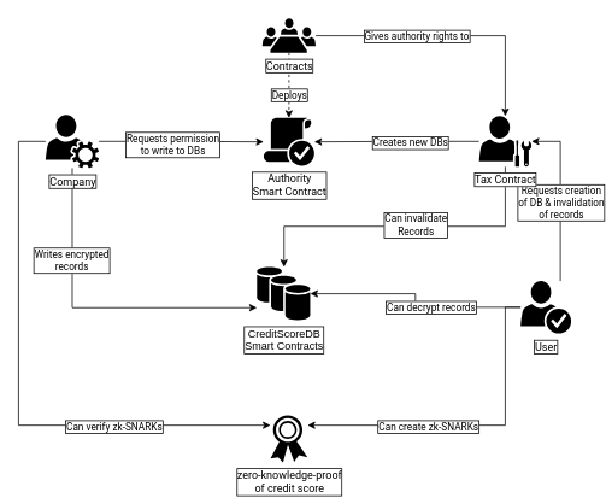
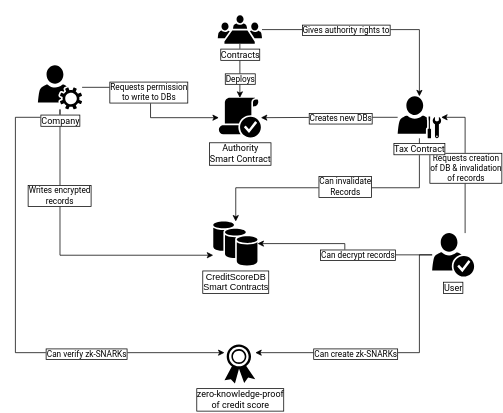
- <mxCell id="18" style="edgeStyle=orthogonalEdgeStyle;rounded=0;orthogonalLoop=1;jettySize=auto;html=1;dashed=1;" edge="1" parent="1" source="22" target="2"><mxGeometry relative="1" as="geometry" /></mxCell>
+ <mxCell id="18" style="edgeStyle=orthogonalEdgeStyle;rounded=0;orthogonalLoop=1;jettySize=auto;html=1;" edge="1" parent="1" source="22" target="2"><mxGeometry relative="1" as="geometry" /></mxCell>
- <mxCell id="10" value="Company" style="sketch=0;pointerEvents=1;shadow=0;dashed=0;html=1;strokeColor=none;fillColor=#000000;labelPosition=center;verticalLabelPosition=bottom;verticalAlign=top;outlineConnect=0;align=center;shape=mxgraph.office.services.user_services;fontFamily=Roboto;fontSource=https%3A%2F%2Ffonts.googleapis.com%2Fcss%3Ffamily%3DRoboto;spacingTop=0;spacingBottom=0;labelBorderColor=#000000;labelBackgroundColor=default;" vertex="1" parent="1"><mxGeometry x="50" y="126.5" width="59" height="59" as="geometry" /></mxCell>
+ <mxCell id="10" value="Company" style="sketch=0;pointerEvents=1;shadow=0;dashed=0;html=1;strokeColor=none;fillColor=#000000;labelPosition=center;verticalLabelPosition=bottom;verticalAlign=top;outlineConnect=0;align=center;shape=mxgraph.office.services.user_services;fontFamily=Roboto;fontSource=https%3A%2F%2Ffonts.googleapis.com%2Fcss%3Ffamily%3DRoboto;spacingTop=0;spacingBottom=0;labelBorderColor=#000000;labelBackgroundColor=default;" vertex="1" parent="1"><mxGeometry x="50" y="86.5" width="59" height="59" as="geometry" /></mxCell>
